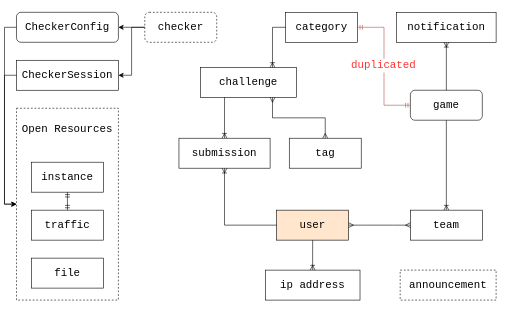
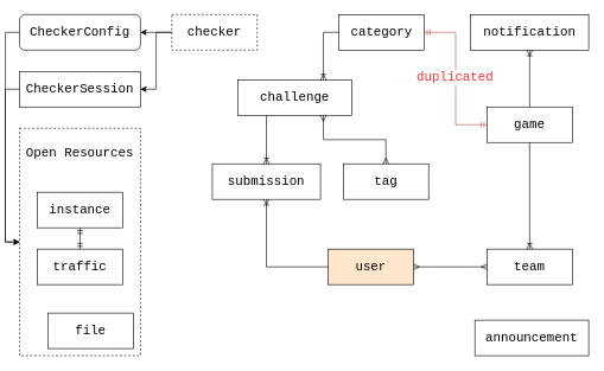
- <mxCell id="29" value="&lt;font face=&quot;Courier New&quot; color=&quot;#000000&quot;&gt;checker&lt;/font&gt;" style="whiteSpace=wrap;html=1;dashed=1;fontSize=18;fontColor=#FF3333;fillColor=none;rounded=1;" parent="1" vertex="1"><mxGeometry x="234" y="20" width="120" height="50" as="geometry" /></mxCell>
+ <mxCell id="29" value="&lt;font face=&quot;Courier New&quot; color=&quot;#000000&quot;&gt;checker&lt;/font&gt;" style="rounded=0;whiteSpace=wrap;html=1;dashed=1;fontSize=18;fontColor=#FF3333;fillColor=none;" parent="1" vertex="1"><mxGeometry x="234" y="20" width="120" height="50" as="geometry" /></mxCell>
- <mxCell id="8" value="&lt;font face=&quot;Courier New&quot;&gt;game&lt;/font&gt;" style="whiteSpace=wrap;html=1;fontSize=18;rounded=1;" parent="1" vertex="1"><mxGeometry x="677" y="150" width="120" height="50" as="geometry" /></mxCell>
+ <mxCell id="8" value="&lt;font face=&quot;Courier New&quot;&gt;game&lt;/font&gt;" style="rounded=0;whiteSpace=wrap;html=1;fontSize=18;" parent="1" vertex="1"><mxGeometry x="677" y="150" width="120" height="50" as="geometry" /></mxCell>
- <mxCell id="26" value="" style="fontSize=12;html=1;endArrow=ERoneToMany;rounded=0;exitX=0.5;exitY=1;exitDx=0;exitDy=0;entryX=0.5;entryY=0;entryDx=0;entryDy=0;edgeStyle=orthogonalEdgeStyle;" parent="1" source="3" target="10" edge="1"><mxGeometry width="100" height="100" relative="1" as="geometry"><mxPoint x="410" y="170" as="sourcePoint" /><mxPoint x="410" y="240" as="targetPoint" /></mxGeometry></mxCell>
- <mxCell id="7" value="&lt;font face=&quot;Courier New&quot;&gt;file&lt;/font&gt;" style="rounded=0;whiteSpace=wrap;html=1;fontSize=18;" parent="1" vertex="1"><mxGeometry x="45" y="430" width="120" height="50" as="geometry" /></mxCell>
+ <mxCell id="7" value="&lt;font face=&quot;Courier New&quot;&gt;file&lt;/font&gt;" style="rounded=0;whiteSpace=wrap;html=1;fontSize=18;" parent="1" vertex="1"><mxGeometry x="60" y="440" width="120" height="50" as="geometry" /></mxCell>
- <mxCell id="10" value="&lt;font face=&quot;Courier New&quot;&gt;ip address&lt;/font&gt;" style="rounded=0;whiteSpace=wrap;html=1;fontSize=18;" parent="1" vertex="1"><mxGeometry x="435" y="450" width="158" height="50" as="geometry" /></mxCell>
- <mxCell id="4" value="&lt;font style=&quot;font-size: 18px;&quot;&gt;&lt;font face=&quot;Courier New&quot;&gt;announcement&lt;/font&gt;&lt;br&gt;&lt;/font&gt;" style="rounded=0;whiteSpace=wrap;html=1;dashed=1;" parent="1" vertex="1"><mxGeometry x="660" y="450" width="160" height="50" as="geometry" /></mxCell>
+ <mxCell id="4" value="&lt;font style=&quot;font-size: 18px;&quot;&gt;&lt;font face=&quot;Courier New&quot;&gt;announcement&lt;/font&gt;&lt;br&gt;&lt;/font&gt;" style="rounded=0;whiteSpace=wrap;html=1;" parent="1" vertex="1"><mxGeometry x="660" y="450" width="160" height="50" as="geometry" /></mxCell>
